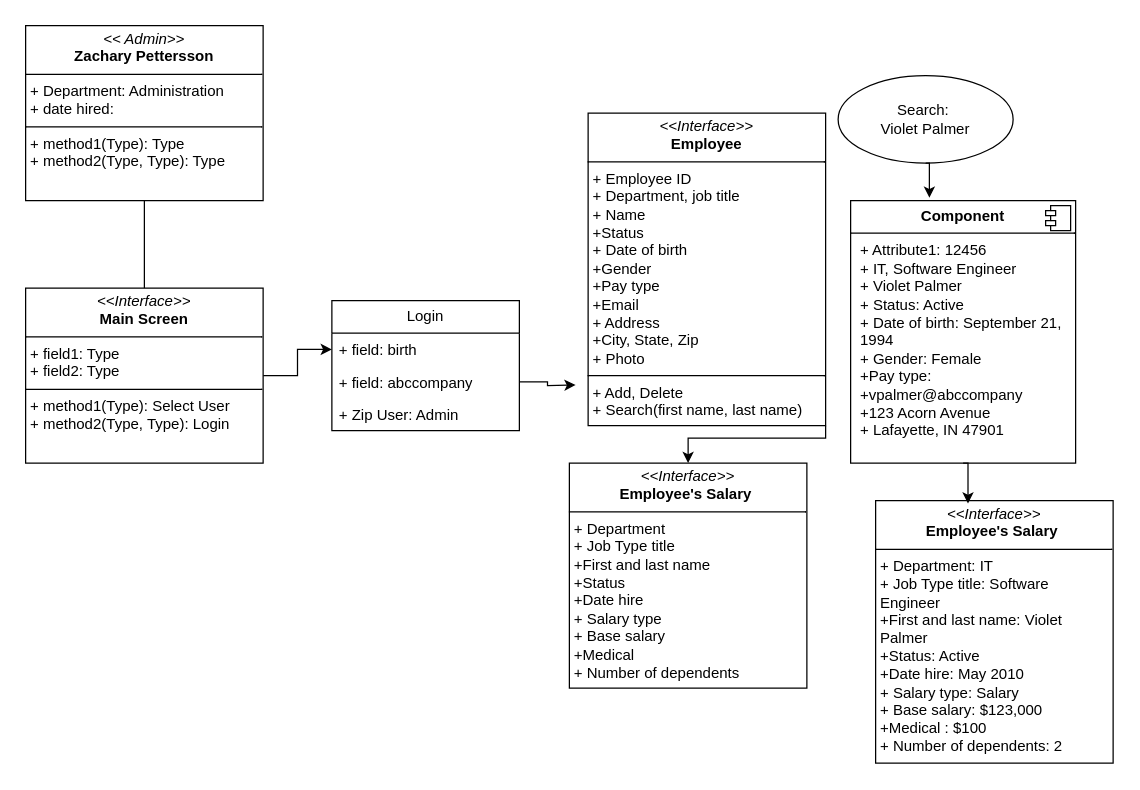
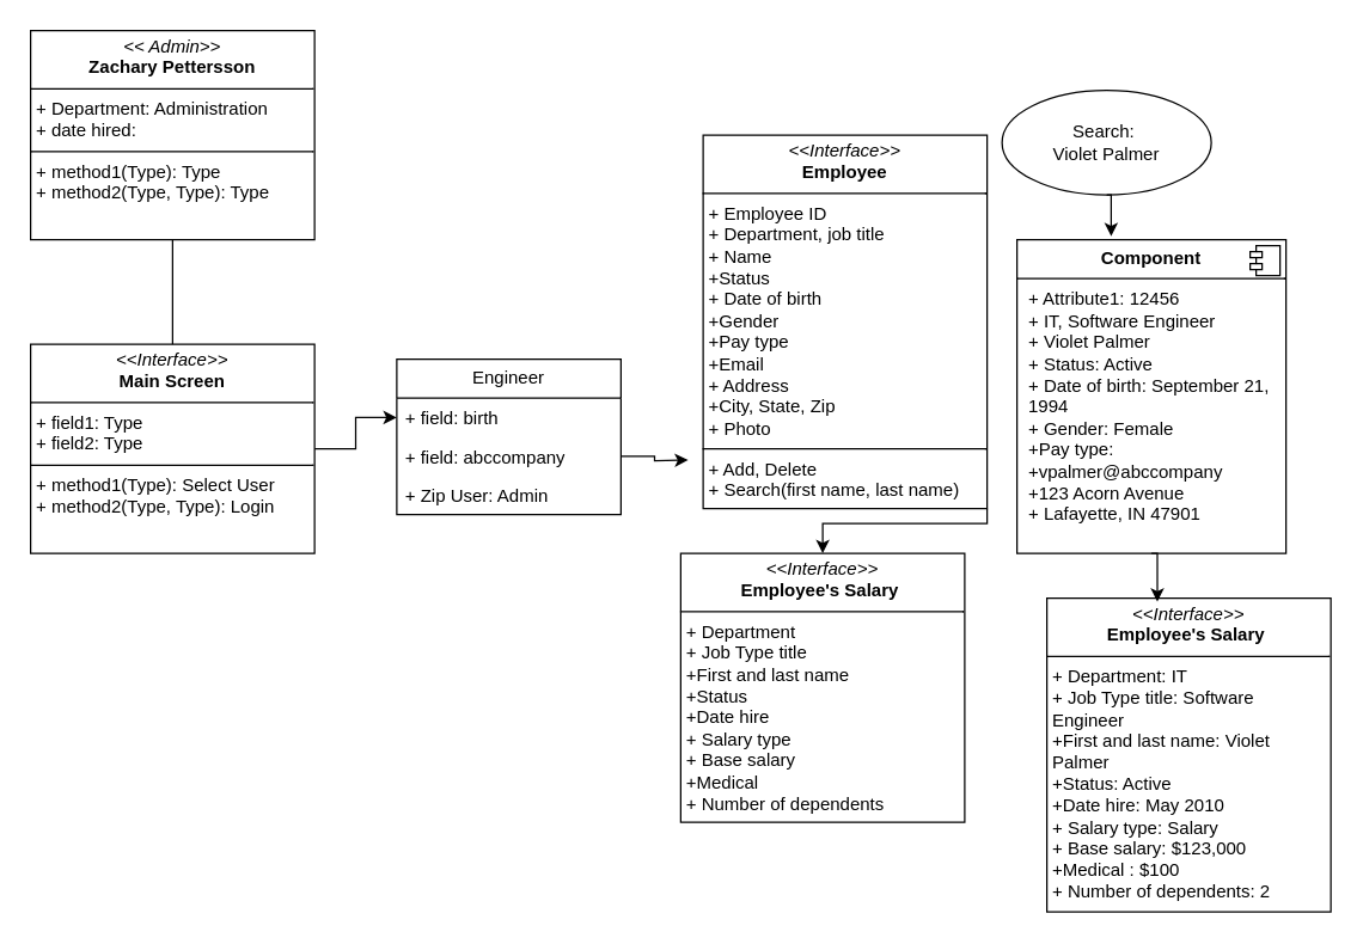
- <mxCell id="4" value="Login" style="swimlane;fontStyle=0;childLayout=stackLayout;horizontal=1;startSize=26;fillColor=none;horizontalStack=0;resizeParent=1;resizeParentMax=0;resizeLast=0;collapsible=1;marginBottom=0;whiteSpace=wrap;html=1;" parent="1" vertex="1"><mxGeometry x="265" y="240" width="150" height="104" as="geometry" /></mxCell>
+ <mxCell id="4" value="Engineer" style="swimlane;fontStyle=0;childLayout=stackLayout;horizontal=1;startSize=26;fillColor=none;horizontalStack=0;resizeParent=1;resizeParentMax=0;resizeLast=0;collapsible=1;marginBottom=0;whiteSpace=wrap;html=1;" parent="1" vertex="1"><mxGeometry x="265" y="240" width="150" height="104" as="geometry" /></mxCell>
